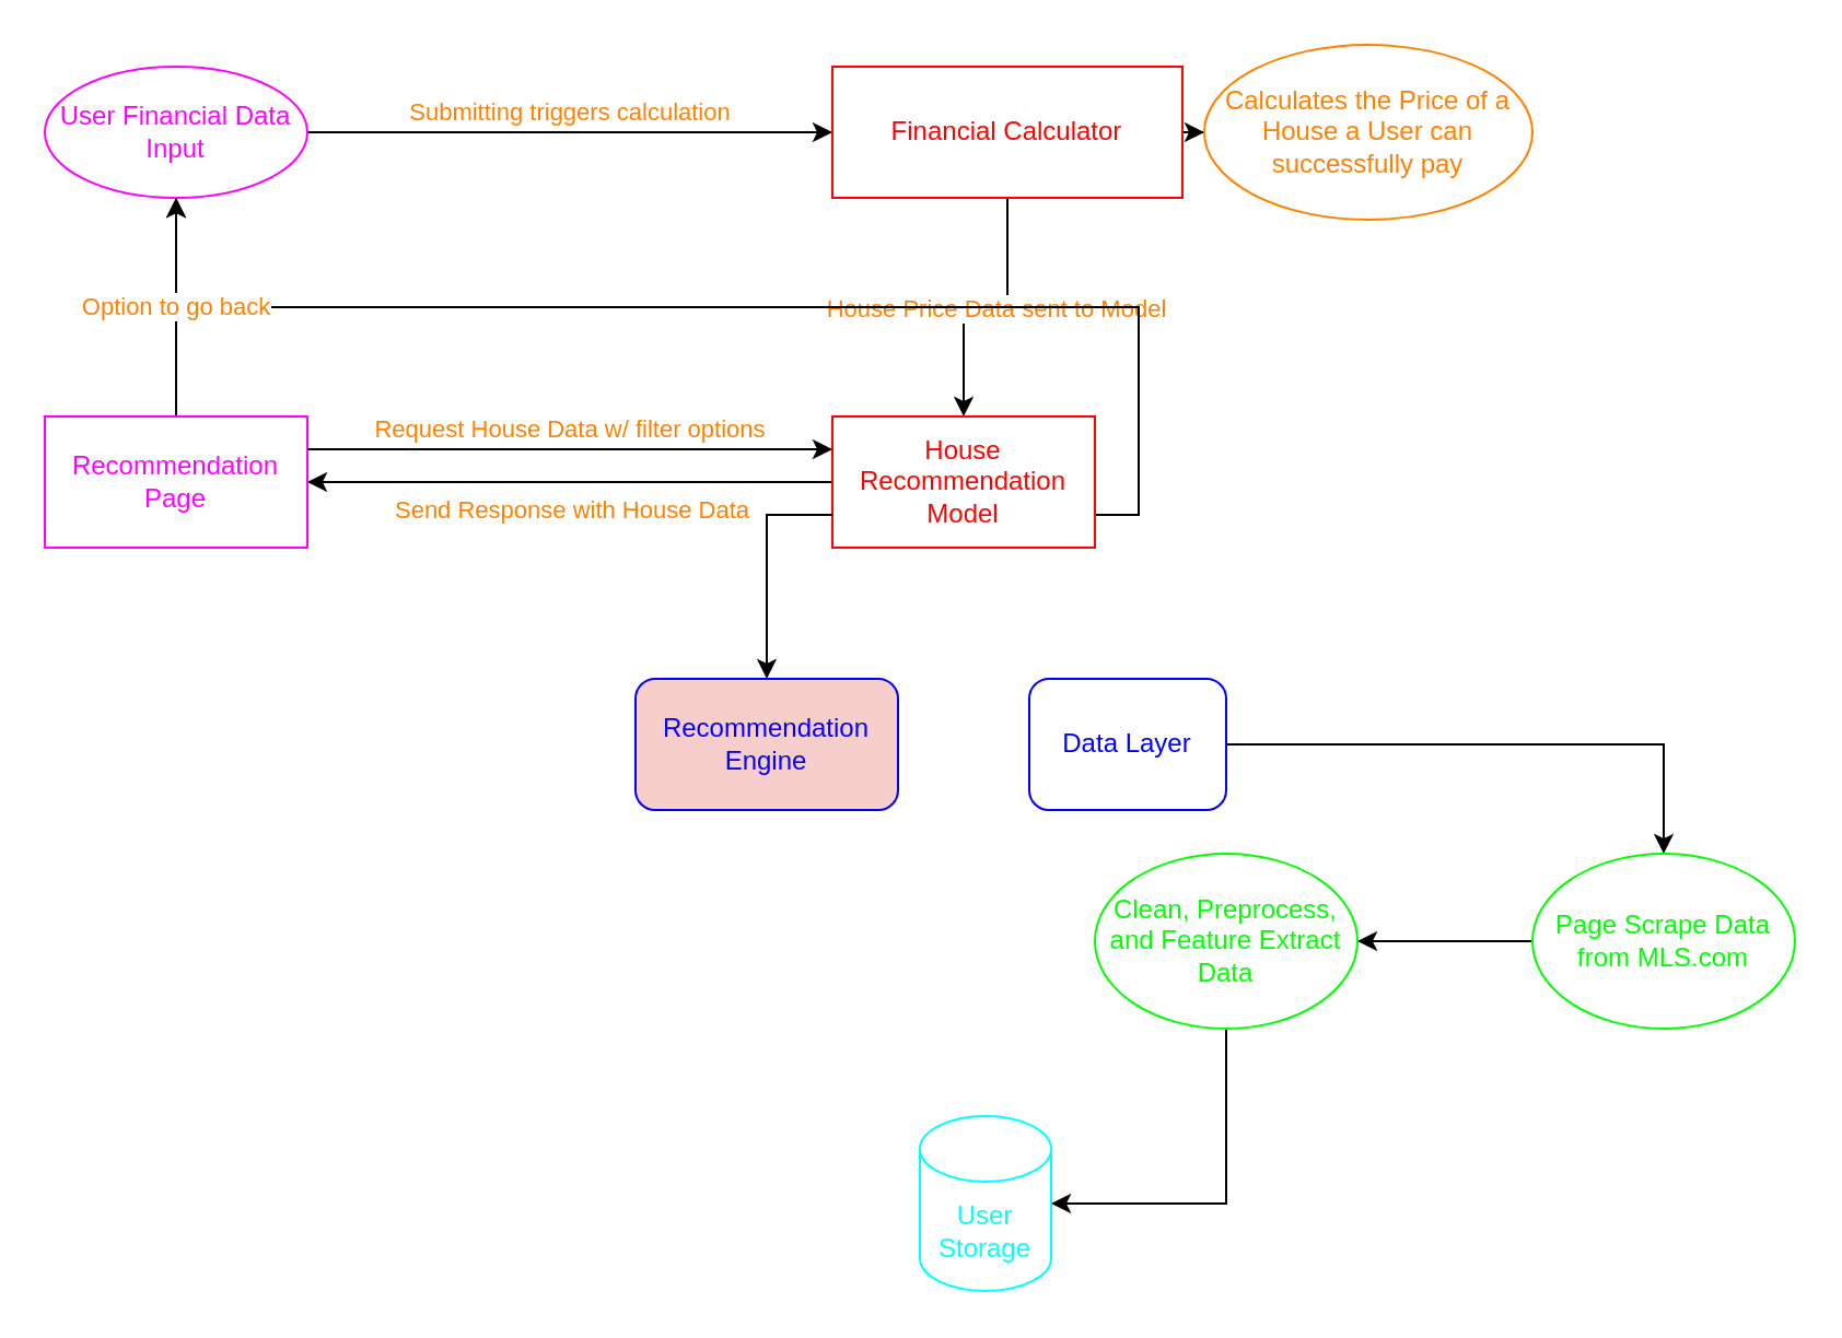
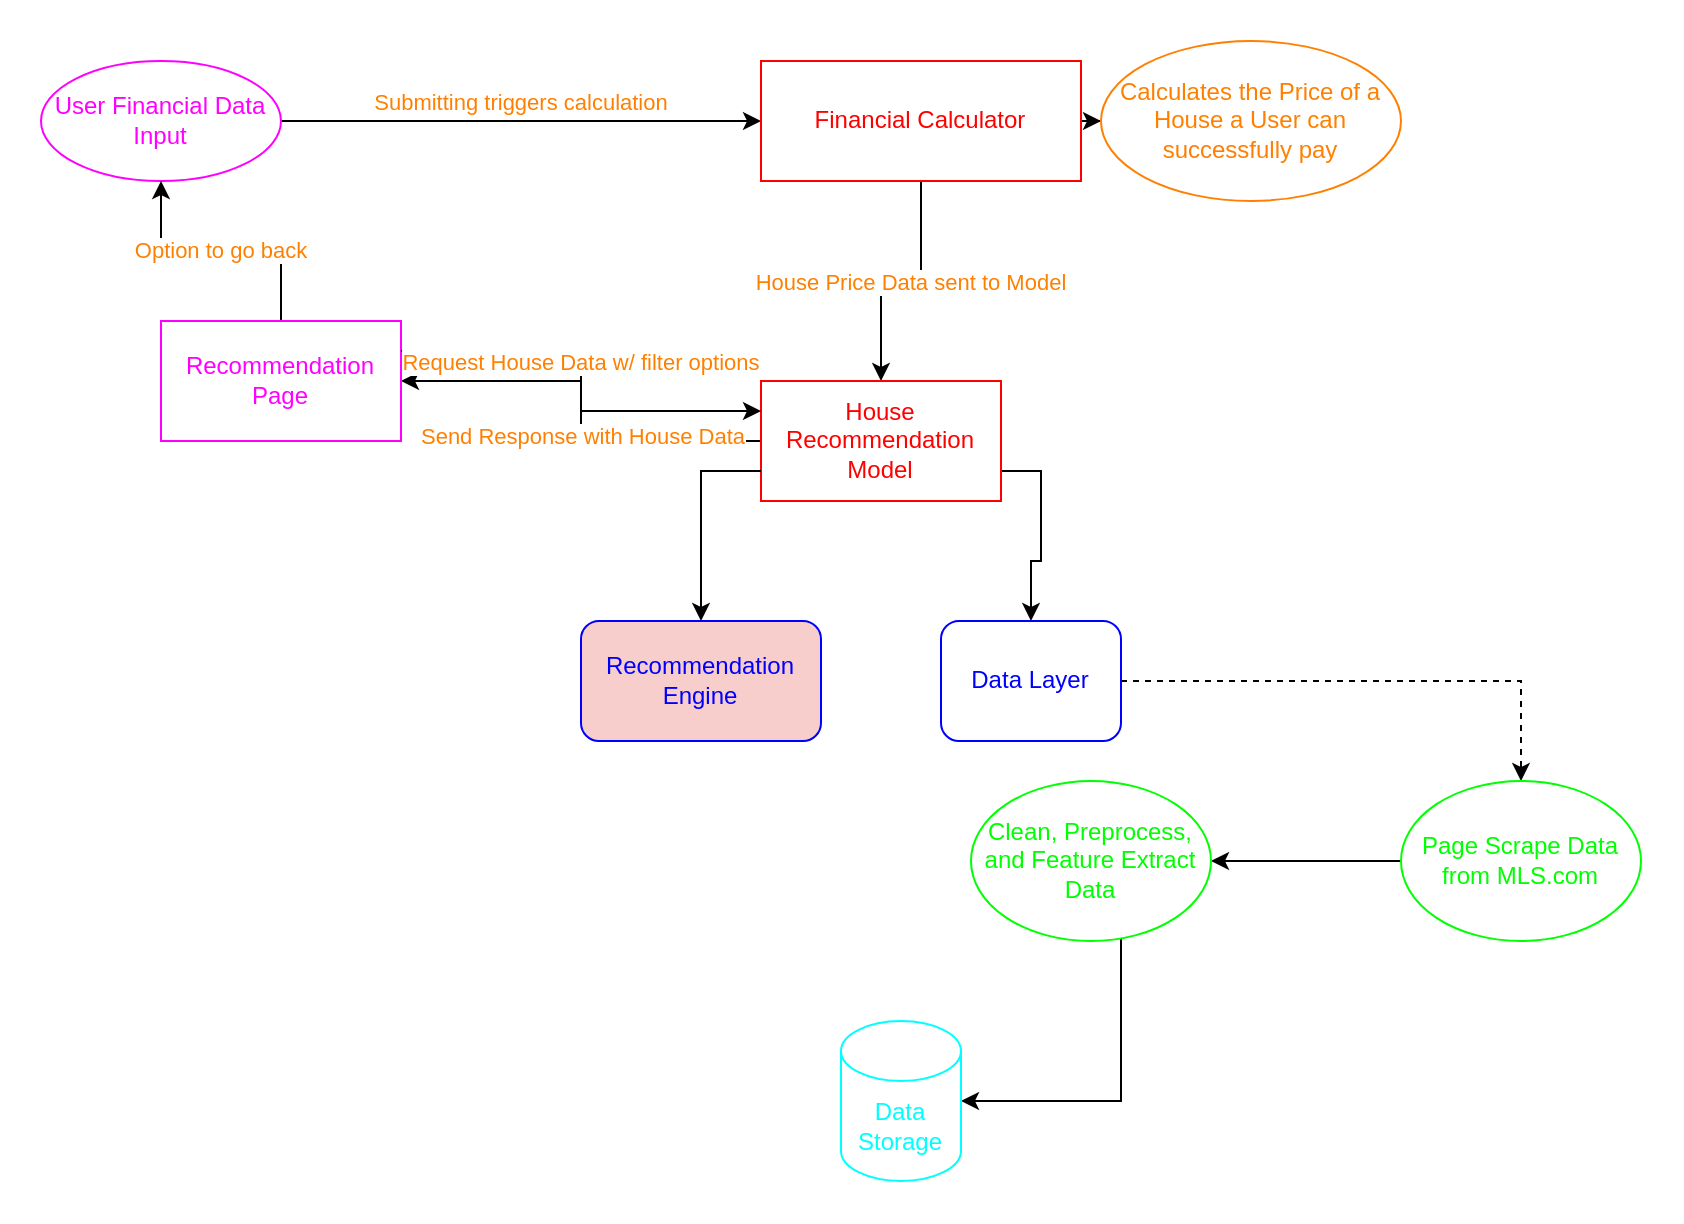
- <mxCell id="9" value="" style="edgeStyle=orthogonalEdgeStyle;rounded=0;orthogonalLoop=1;jettySize=auto;html=1;exitX=1;exitY=0.75;exitDx=0;exitDy=0;" edge="1" parent="1" source="12" target="3"><mxGeometry relative="1" as="geometry"><mxPoint x="560" y="220" as="sourcePoint" /><mxPoint x="600" y="270" as="targetPoint" /></mxGeometry></mxCell>
+ <mxCell id="9" value="" style="edgeStyle=orthogonalEdgeStyle;rounded=0;orthogonalLoop=1;jettySize=auto;html=1;entryX=0.5;entryY=0;entryDx=0;entryDy=0;exitX=1;exitY=0.75;exitDx=0;exitDy=0;" edge="1" parent="1" source="12" target="14"><mxGeometry relative="1" as="geometry"><mxPoint x="560" y="220" as="sourcePoint" /><mxPoint x="600" y="270" as="targetPoint" /></mxGeometry></mxCell>
- <mxCell id="18" value="&lt;font color=&quot;#ff00ff&quot;&gt;Recommendation Page&lt;/font&gt;" style="rounded=0;whiteSpace=wrap;html=1;strokeColor=#ff00ff;" vertex="1" parent="1"><mxGeometry x="20" y="190" width="120" height="60" as="geometry" /></mxCell>
+ <mxCell id="18" value="&lt;font color=&quot;#ff00ff&quot;&gt;Recommendation Page&lt;/font&gt;" style="rounded=0;whiteSpace=wrap;html=1;strokeColor=#ff00ff;" vertex="1" parent="1"><mxGeometry x="80" y="160" width="120" height="60" as="geometry" /></mxCell>
- <mxCell id="13" value="" style="edgeStyle=orthogonalEdgeStyle;rounded=0;orthogonalLoop=1;jettySize=auto;html=1;entryX=0.5;entryY=0;entryDx=0;entryDy=0;" edge="1" parent="1" source="14" target="21"><mxGeometry relative="1" as="geometry"><mxPoint x="780" y="340" as="targetPoint" /></mxGeometry></mxCell>
+ <mxCell id="13" value="" style="edgeStyle=orthogonalEdgeStyle;rounded=0;orthogonalLoop=1;jettySize=auto;html=1;entryX=0.5;entryY=0;entryDx=0;entryDy=0;dashed=1;" edge="1" parent="1" source="14" target="21"><mxGeometry relative="1" as="geometry"><mxPoint x="780" y="340" as="targetPoint" /></mxGeometry></mxCell>
- <mxCell id="23" value="&lt;font color=&quot;#00ff00&quot;&gt;Clean, Preprocess, and Feature Extract Data&lt;/font&gt;" style="ellipse;whiteSpace=wrap;html=1;strokeColor=#00ff00;" vertex="1" parent="1"><mxGeometry x="500" y="390" width="120" height="80" as="geometry" /></mxCell>
+ <mxCell id="23" value="&lt;font color=&quot;#00ff00&quot;&gt;Clean, Preprocess, and Feature Extract Data&lt;/font&gt;" style="ellipse;whiteSpace=wrap;html=1;strokeColor=#00ff00;" vertex="1" parent="1"><mxGeometry x="485" y="390" width="120" height="80" as="geometry" /></mxCell>
- <mxCell id="24" value="&lt;font color=&quot;#00ffff&quot;&gt;User Storage&lt;/font&gt;" style="shape=cylinder3;whiteSpace=wrap;html=1;boundedLbl=1;backgroundOutline=1;size=15;strokeColor=#00ffff;" vertex="1" parent="1"><mxGeometry x="420" y="510" width="60" height="80" as="geometry" /></mxCell>
+ <mxCell id="24" value="&lt;font color=&quot;#00ffff&quot;&gt;Data Storage&lt;/font&gt;" style="shape=cylinder3;whiteSpace=wrap;html=1;boundedLbl=1;backgroundOutline=1;size=15;strokeColor=#00ffff;" vertex="1" parent="1"><mxGeometry x="420" y="510" width="60" height="80" as="geometry" /></mxCell>
